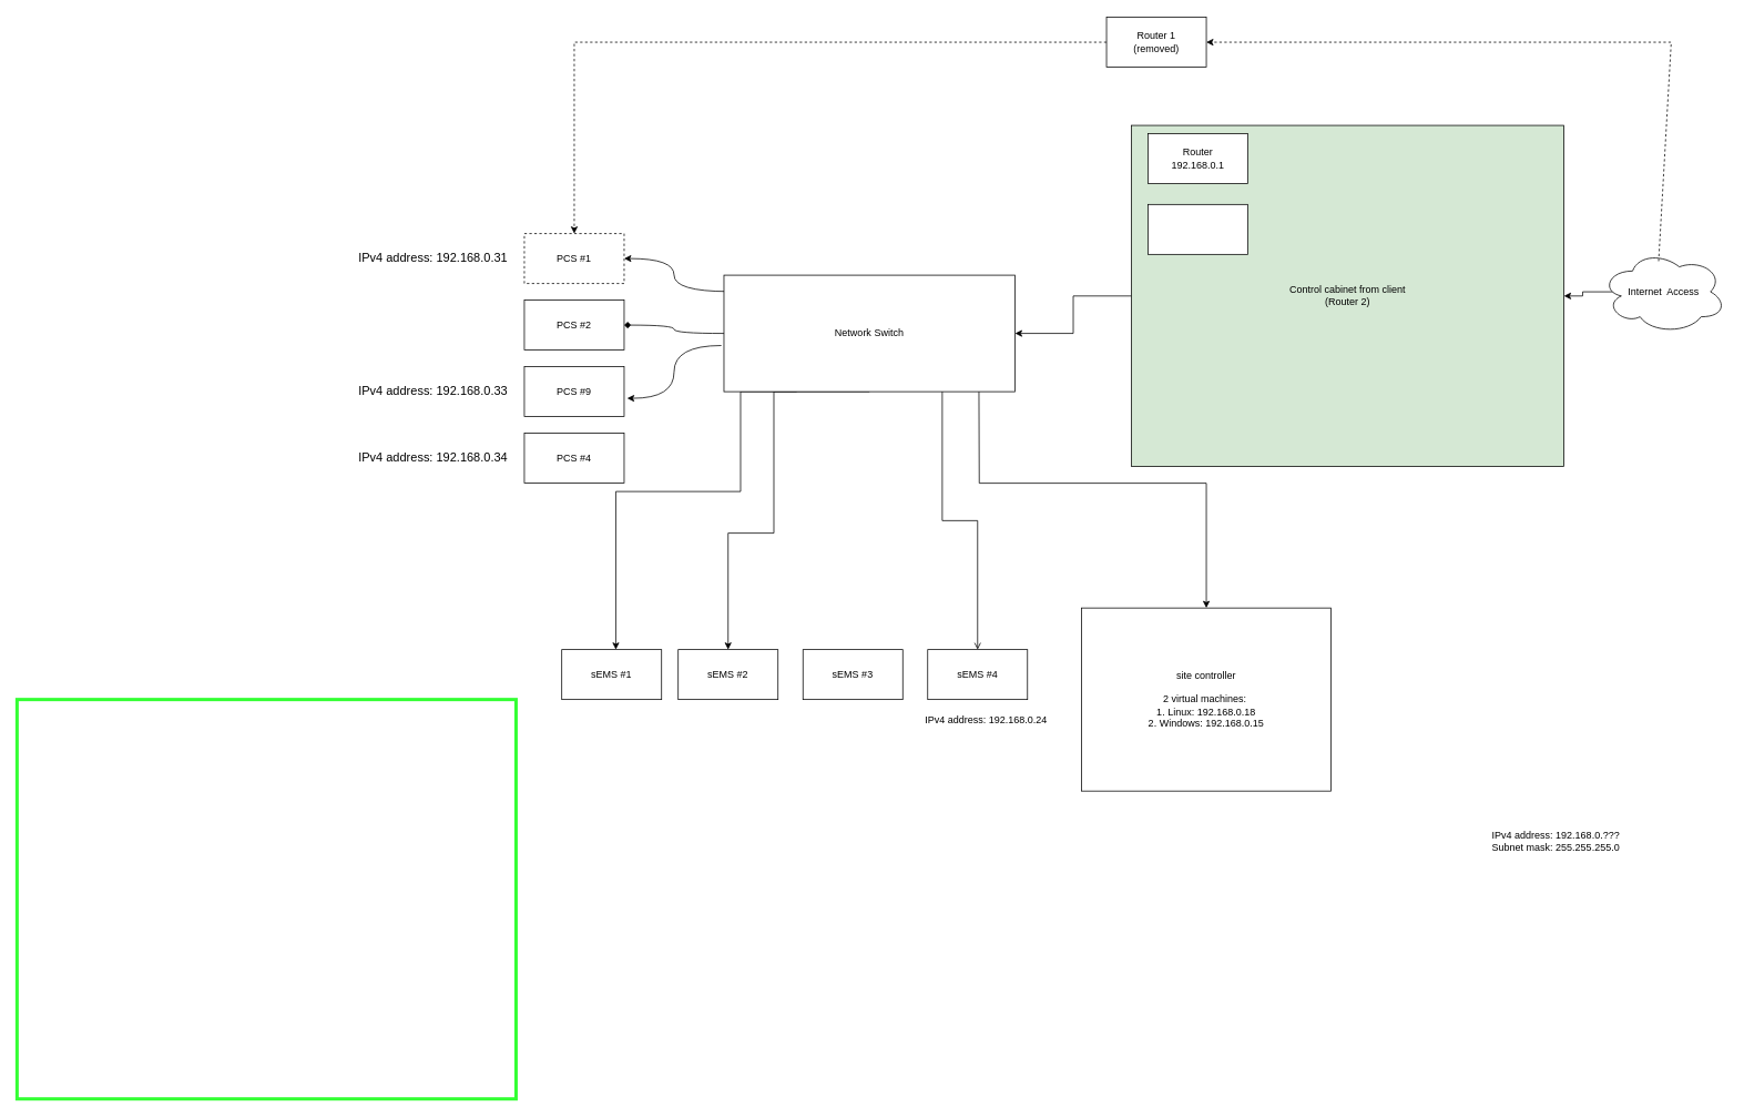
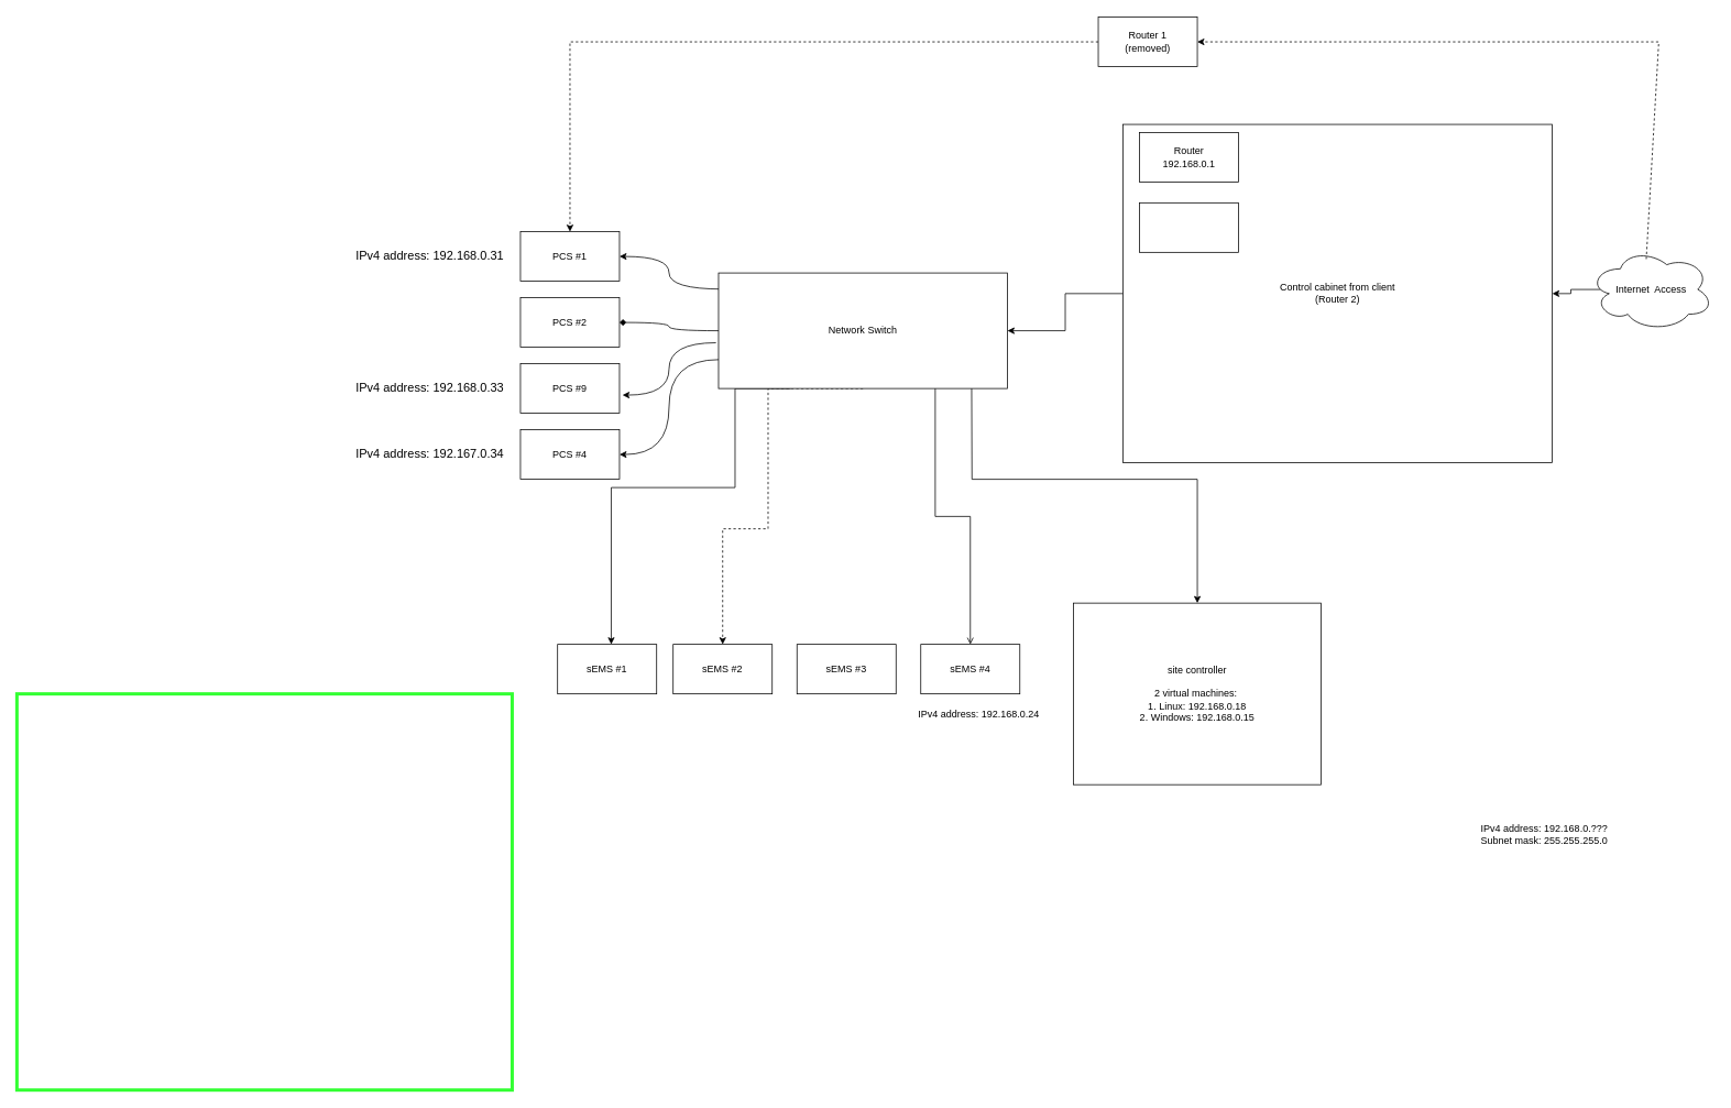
- <mxCell id="14" value="PCS #1" style="rounded=0;whiteSpace=wrap;html=1;dashed=1;" vertex="1" parent="1"><mxGeometry x="630" y="280" width="120" height="60" as="geometry" /></mxCell>
+ <mxCell id="14" value="PCS #1" style="rounded=0;whiteSpace=wrap;html=1;" vertex="1" parent="1"><mxGeometry x="630" y="280" width="120" height="60" as="geometry" /></mxCell>
- <mxCell id="26" value="Control cabinet from client&lt;div&gt;(Router 2)&lt;/div&gt;" style="rounded=0;whiteSpace=wrap;html=1;fillColor=#d5e8d4;" vertex="1" parent="1"><mxGeometry x="1360" y="150" width="520" height="410" as="geometry" /></mxCell>
+ <mxCell id="26" value="Control cabinet from client&lt;div&gt;(Router 2)&lt;/div&gt;" style="rounded=0;whiteSpace=wrap;html=1;" vertex="1" parent="1"><mxGeometry x="1360" y="150" width="520" height="410" as="geometry" /></mxCell>
+ <mxCell id="9" style="edgeStyle=orthogonalEdgeStyle;rounded=0;orthogonalLoop=1;jettySize=auto;html=1;exitX=0;exitY=0.75;exitDx=0;exitDy=0;entryX=1;entryY=0.5;entryDx=0;entryDy=0;curved=1;" edge="1" parent="1" source="13" target="17"><mxGeometry relative="1" as="geometry" /></mxCell>
- <mxCell id="22" value="&lt;span style=&quot;font-size:11.0pt;line-height:115%;&lt;br/&gt;font-family:&amp;quot;Calibri&amp;quot;,sans-serif;mso-ascii-theme-font:minor-latin;mso-fareast-font-family:&lt;br/&gt;SimSun;mso-fareast-theme-font:minor-fareast;mso-hansi-theme-font:minor-latin;&lt;br/&gt;mso-bidi-font-family:&amp;quot;Times New Roman&amp;quot;;mso-bidi-theme-font:minor-bidi;&lt;br/&gt;mso-ansi-language:EN-US;mso-fareast-language:EN-US;mso-bidi-language:AR-SA&quot;&gt;IPv4 address: 192.168.0.34&lt;/span&gt;" style="text;html=1;align=center;verticalAlign=middle;resizable=0;points=[];autosize=1;strokeColor=none;fillColor=none;" vertex="1" parent="1"><mxGeometry x="420" y="535" width="200" height="30" as="geometry" /></mxCell>
+ <mxCell id="22" value="&lt;span style=&quot;font-size:11.0pt;line-height:115%;&lt;br/&gt;font-family:&amp;quot;Calibri&amp;quot;,sans-serif;mso-ascii-theme-font:minor-latin;mso-fareast-font-family:&lt;br/&gt;SimSun;mso-fareast-theme-font:minor-fareast;mso-hansi-theme-font:minor-latin;&lt;br/&gt;mso-bidi-font-family:&amp;quot;Times New Roman&amp;quot;;mso-bidi-theme-font:minor-bidi;&lt;br/&gt;mso-ansi-language:EN-US;mso-fareast-language:EN-US;mso-bidi-language:AR-SA&quot;&gt;IPv4 address: 192.167.0.34&lt;/span&gt;" style="text;html=1;align=center;verticalAlign=middle;resizable=0;points=[];autosize=1;strokeColor=none;fillColor=none;" vertex="1" parent="1"><mxGeometry x="420" y="535" width="200" height="30" as="geometry" /></mxCell>
- <mxCell id="10" style="edgeStyle=orthogonalEdgeStyle;rounded=0;orthogonalLoop=1;jettySize=auto;html=1;exitX=0.5;exitY=1;exitDx=0;exitDy=0;entryX=0.5;entryY=0;entryDx=0;entryDy=0;" edge="1" parent="1" source="13" target="29"><mxGeometry relative="1" as="geometry"><Array as="points"><mxPoint x="930" y="640" /><mxPoint x="875" y="640" /></Array></mxGeometry></mxCell>
+ <mxCell id="10" style="edgeStyle=orthogonalEdgeStyle;rounded=0;orthogonalLoop=1;jettySize=auto;html=1;exitX=0.5;exitY=1;exitDx=0;exitDy=0;entryX=0.5;entryY=0;entryDx=0;entryDy=0;dashed=1;" edge="1" parent="1" source="13" target="29"><mxGeometry relative="1" as="geometry"><Array as="points"><mxPoint x="930" y="640" /><mxPoint x="875" y="640" /></Array></mxGeometry></mxCell>
